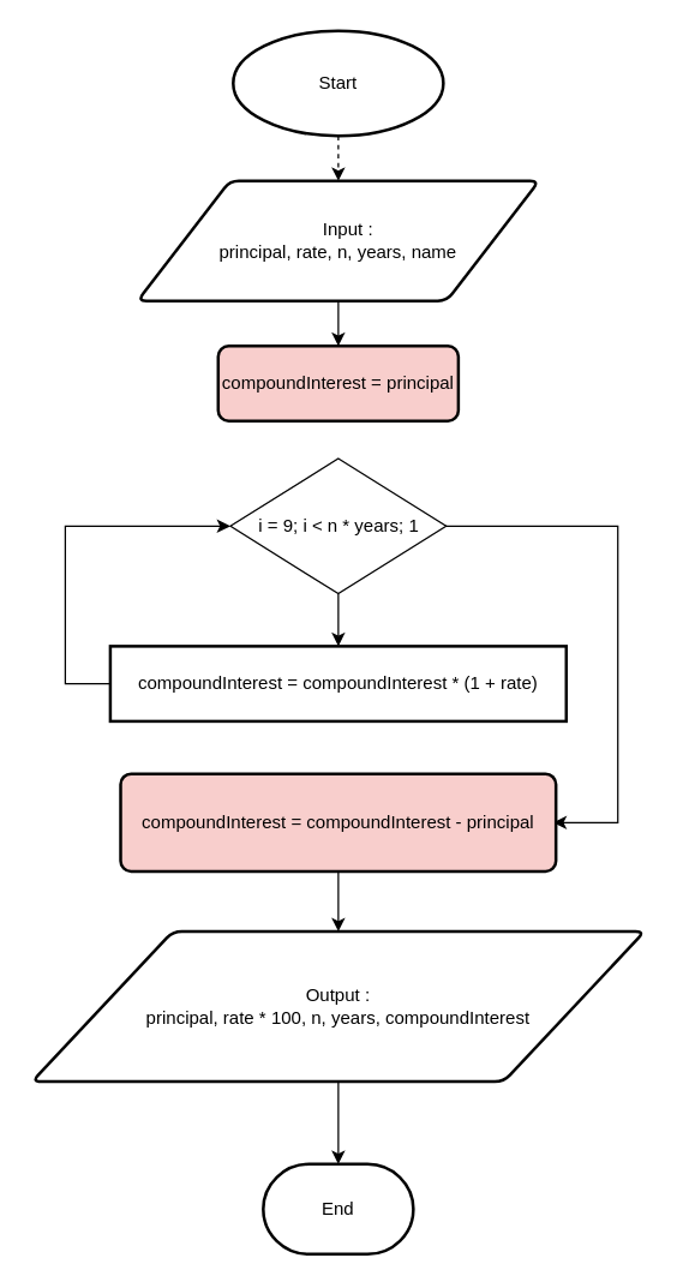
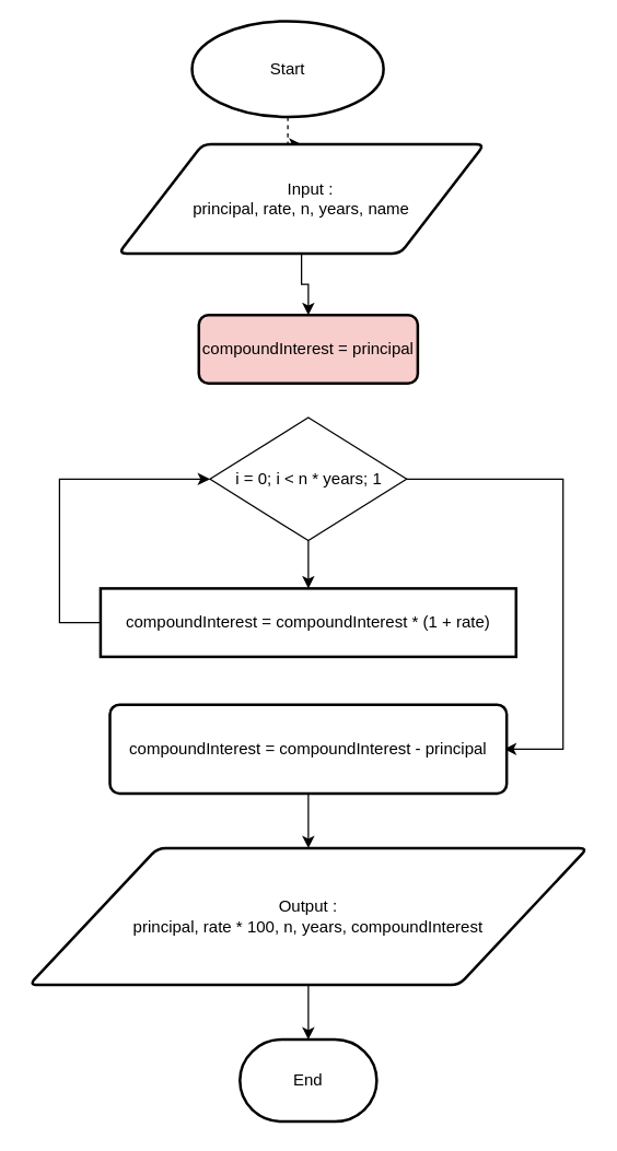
- <mxCell id="3" value="Start" style="strokeWidth=2;html=1;shape=mxgraph.flowchart.start_1;whiteSpace=wrap;" parent="1" vertex="1"><mxGeometry x="154.87" y="20" width="140" height="70" as="geometry" /></mxCell>
+ <mxCell id="3" value="Start" style="strokeWidth=2;html=1;shape=mxgraph.flowchart.start_1;whiteSpace=wrap;" parent="1" vertex="1"><mxGeometry x="139.87" y="15" width="140" height="70" as="geometry" /></mxCell>
- <mxCell id="5" value="&lt;div style=&quot;border-color: var(--border-color);&quot;&gt;&amp;nbsp; &amp;nbsp; Input :&lt;/div&gt;&lt;div style=&quot;border-color: var(--border-color); text-align: justify;&quot;&gt;principal,&amp;nbsp;rate,&amp;nbsp;&lt;span style=&quot;border-color: var(--border-color); background-color: initial;&quot;&gt;n,&amp;nbsp;&lt;/span&gt;&lt;span style=&quot;border-color: var(--border-color); background-color: initial;&quot;&gt;years,&amp;nbsp;&lt;/span&gt;&lt;span style=&quot;border-color: var(--border-color); background-color: initial;&quot;&gt;name&lt;/span&gt;&lt;/div&gt;" style="shape=parallelogram;html=1;strokeWidth=2;perimeter=parallelogramPerimeter;whiteSpace=wrap;rounded=1;arcSize=12;size=0.23;" parent="1" vertex="1"><mxGeometry x="91.12" y="120" width="267.5" height="80" as="geometry" /></mxCell>
+ <mxCell id="5" value="&lt;div style=&quot;border-color: var(--border-color);&quot;&gt;&amp;nbsp; &amp;nbsp; Input :&lt;/div&gt;&lt;div style=&quot;border-color: var(--border-color); text-align: justify;&quot;&gt;principal,&amp;nbsp;rate,&amp;nbsp;&lt;span style=&quot;border-color: var(--border-color); background-color: initial;&quot;&gt;n,&amp;nbsp;&lt;/span&gt;&lt;span style=&quot;border-color: var(--border-color); background-color: initial;&quot;&gt;years,&amp;nbsp;&lt;/span&gt;&lt;span style=&quot;border-color: var(--border-color); background-color: initial;&quot;&gt;name&lt;/span&gt;&lt;/div&gt;" style="shape=parallelogram;html=1;strokeWidth=2;perimeter=parallelogramPerimeter;whiteSpace=wrap;rounded=1;arcSize=12;size=0.23;" parent="1" vertex="1"><mxGeometry x="86.12" y="105" width="267.5" height="80" as="geometry" /></mxCell>
- <mxCell id="9" value="i = 9;&amp;nbsp;&lt;span style=&quot;&quot;&gt;i &amp;lt; n * years; 1&lt;/span&gt;" style="verticalLabelPosition=middle;verticalAlign=middle;html=1;shape=hexagon;perimeter=hexagonPerimeter2;arcSize=6;size=0.5;align=center;labelPosition=center;" parent="1" vertex="1"><mxGeometry x="153" y="305" width="143.75" height="90" as="geometry" /></mxCell>
+ <mxCell id="9" value="i = 0;&amp;nbsp;&lt;span style=&quot;&quot;&gt;i &amp;lt; n * years; 1&lt;/span&gt;" style="verticalLabelPosition=middle;verticalAlign=middle;html=1;shape=hexagon;perimeter=hexagonPerimeter2;arcSize=6;size=0.5;align=center;labelPosition=center;" parent="1" vertex="1"><mxGeometry x="153" y="305" width="143.75" height="90" as="geometry" /></mxCell>
- <mxCell id="13" value="compoundInterest = compoundInterest - principal" style="rounded=1;whiteSpace=wrap;html=1;absoluteArcSize=1;arcSize=14;strokeWidth=2;fillColor=#f8cecc;" parent="1" vertex="1"><mxGeometry x="79.87" y="515" width="290" height="65" as="geometry" /></mxCell>
+ <mxCell id="13" value="compoundInterest = compoundInterest - principal" style="rounded=1;whiteSpace=wrap;html=1;absoluteArcSize=1;arcSize=14;strokeWidth=2;" parent="1" vertex="1"><mxGeometry x="79.87" y="515" width="290" height="65" as="geometry" /></mxCell>
- <mxCell id="16" value="End" style="strokeWidth=2;html=1;shape=mxgraph.flowchart.terminator;whiteSpace=wrap;" parent="1" vertex="1"><mxGeometry x="174.88" y="775" width="100" height="60" as="geometry" /></mxCell>
+ <mxCell id="16" value="End" style="strokeWidth=2;html=1;shape=mxgraph.flowchart.terminator;whiteSpace=wrap;" parent="1" vertex="1"><mxGeometry x="174.88" y="760" width="100" height="60" as="geometry" /></mxCell>
